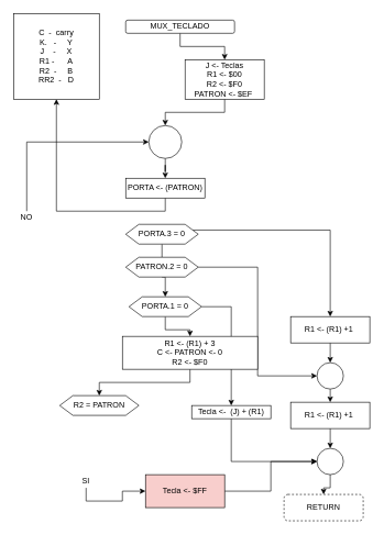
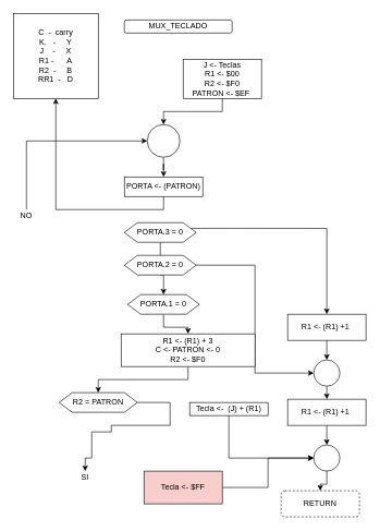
- <mxCell id="3" style="edgeStyle=orthogonalEdgeStyle;rounded=0;orthogonalLoop=1;jettySize=auto;html=1;exitX=0.5;exitY=1;exitDx=0;exitDy=0;entryX=0.5;entryY=0;entryDx=0;entryDy=0;" parent="1" source="4" target="6" edge="1"><mxGeometry relative="1" as="geometry" /></mxCell>
- <mxCell id="2" value="C &amp;nbsp;- &amp;nbsp;carry&lt;br&gt;K. &amp;nbsp; - &amp;nbsp; &amp;nbsp; Y&lt;br&gt;J &amp;nbsp; &amp;nbsp;- &amp;nbsp; &amp;nbsp; X&lt;br&gt;R1 - &amp;nbsp; &amp;nbsp; &amp;nbsp;A&lt;br&gt;R2 &amp;nbsp;- &amp;nbsp; &amp;nbsp; B&lt;br&gt;RR2 &amp;nbsp;- &amp;nbsp; D" style="whiteSpace=wrap;html=1;aspect=fixed;" parent="1" vertex="1"><mxGeometry x="20" y="20" width="130" height="130" as="geometry" /></mxCell>
+ <mxCell id="2" value="C &amp;nbsp;- &amp;nbsp;carry&lt;br&gt;K. &amp;nbsp; - &amp;nbsp; &amp;nbsp; Y&lt;br&gt;J &amp;nbsp; &amp;nbsp;- &amp;nbsp; &amp;nbsp; X&lt;br&gt;R1 - &amp;nbsp; &amp;nbsp; &amp;nbsp;A&lt;br&gt;R2 &amp;nbsp;- &amp;nbsp; &amp;nbsp; B&lt;br&gt;RR1 &amp;nbsp;- &amp;nbsp; D" style="whiteSpace=wrap;html=1;aspect=fixed;" parent="1" vertex="1"><mxGeometry x="20" y="20" width="130" height="130" as="geometry" /></mxCell>
- <mxCell id="16" value="PATRON.2 = 0" style="shape=hexagon;perimeter=hexagonPerimeter2;whiteSpace=wrap;html=1;fixedSize=1;" parent="1" vertex="1"><mxGeometry x="190" y="390" width="110" height="30" as="geometry" /></mxCell>
+ <mxCell id="16" value="PORTA.2 = 0" style="shape=hexagon;perimeter=hexagonPerimeter2;whiteSpace=wrap;html=1;fixedSize=1;" parent="1" vertex="1"><mxGeometry x="190" y="390" width="110" height="30" as="geometry" /></mxCell>
- <mxCell id="18" style="edgeStyle=orthogonalEdgeStyle;rounded=0;orthogonalLoop=1;jettySize=auto;html=1;exitX=1;exitY=0.5;exitDx=0;exitDy=0;entryX=0.5;entryY=0;entryDx=0;entryDy=0;" edge="1" parent="1" source="19" target="40"><mxGeometry relative="1" as="geometry"><mxPoint x="350" y="570" as="targetPoint" /></mxGeometry></mxCell>
+ <mxCell id="22" style="edgeStyle=orthogonalEdgeStyle;rounded=0;orthogonalLoop=1;jettySize=auto;html=1;exitX=1;exitY=0.5;exitDx=0;exitDy=0;entryX=0.5;entryY=0;entryDx=0;entryDy=0;" edge="1" parent="1" source="23" target="38"><mxGeometry relative="1" as="geometry"><Array as="points"><mxPoint x="260" y="615" /><mxPoint x="260" y="650" /><mxPoint x="170" y="650" /><mxPoint x="170" y="660" /><mxPoint x="140" y="660" /><mxPoint x="140" y="700" /><mxPoint x="130" y="700" /></Array></mxGeometry></mxCell>
- <mxCell id="37" style="edgeStyle=orthogonalEdgeStyle;rounded=0;orthogonalLoop=1;jettySize=auto;html=1;exitX=0.5;exitY=1;exitDx=0;exitDy=0;entryX=0;entryY=0.5;entryDx=0;entryDy=0;" edge="1" parent="1" source="38" target="25"><mxGeometry relative="1" as="geometry"><mxPoint x="180" y="770" as="targetPoint" /></mxGeometry></mxCell>
